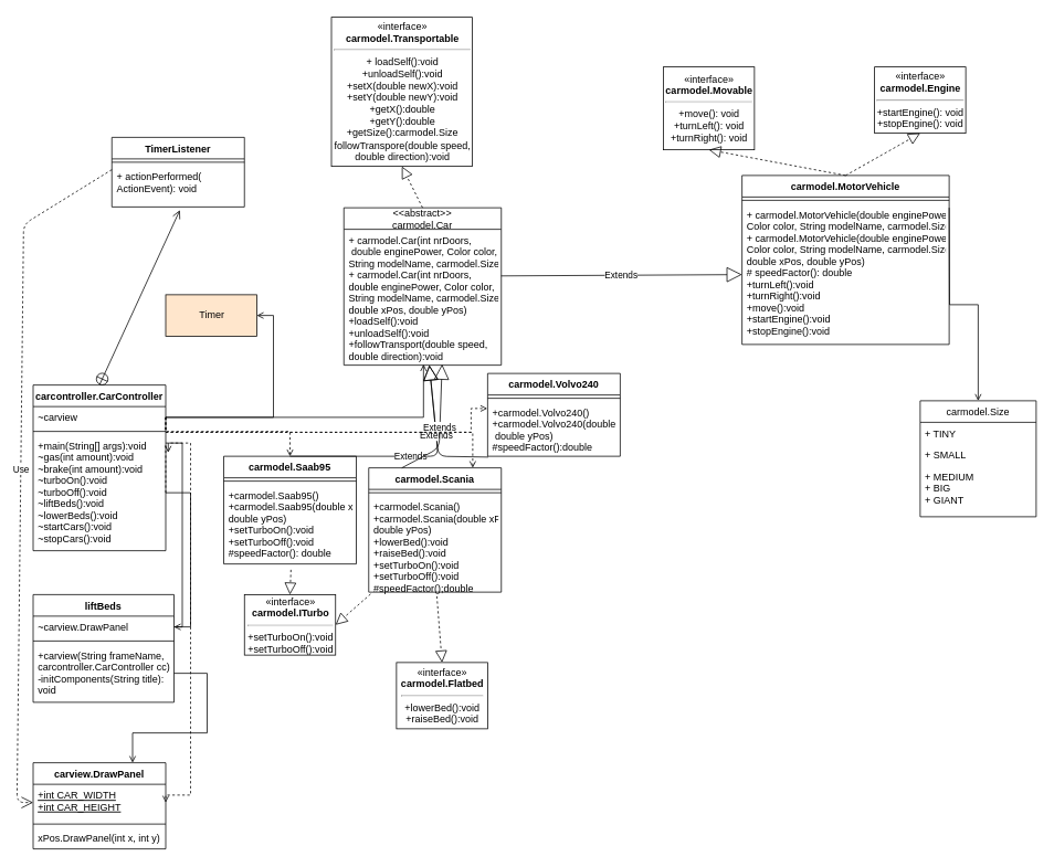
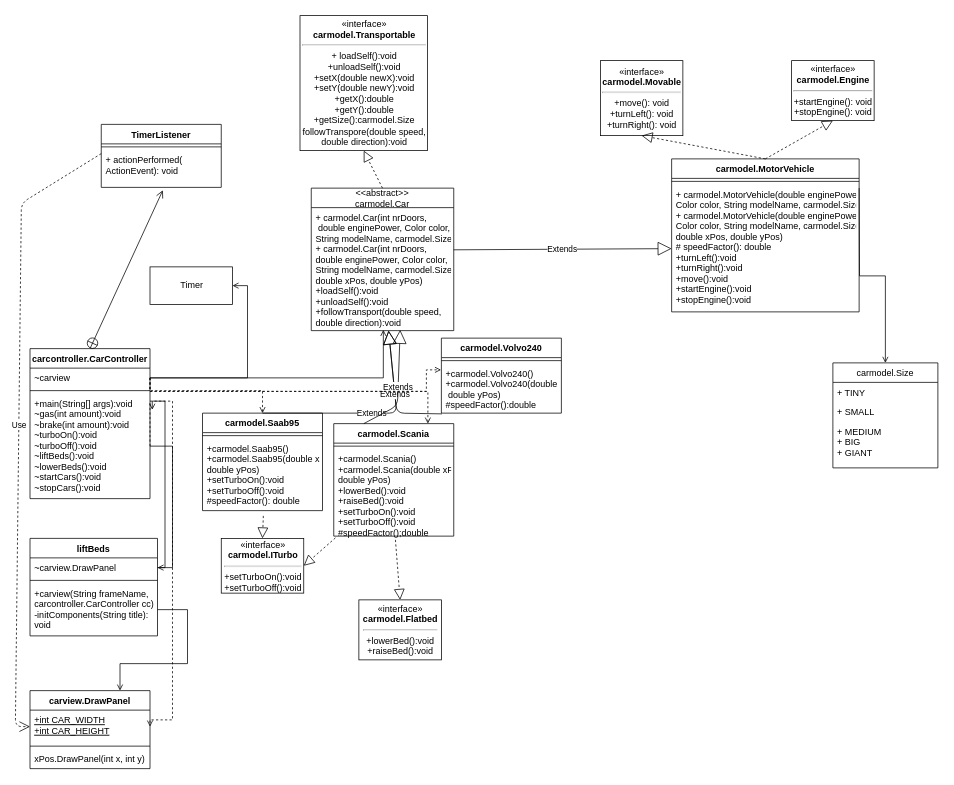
- <mxCell id="36" value="Timer" style="html=1;fillColor=#ffe6cc;" parent="1" vertex="1"><mxGeometry x="199.5" y="355" width="110" height="50" as="geometry" /></mxCell>
+ <mxCell id="36" value="Timer" style="html=1;" parent="1" vertex="1"><mxGeometry x="199.5" y="355" width="110" height="50" as="geometry" /></mxCell>
